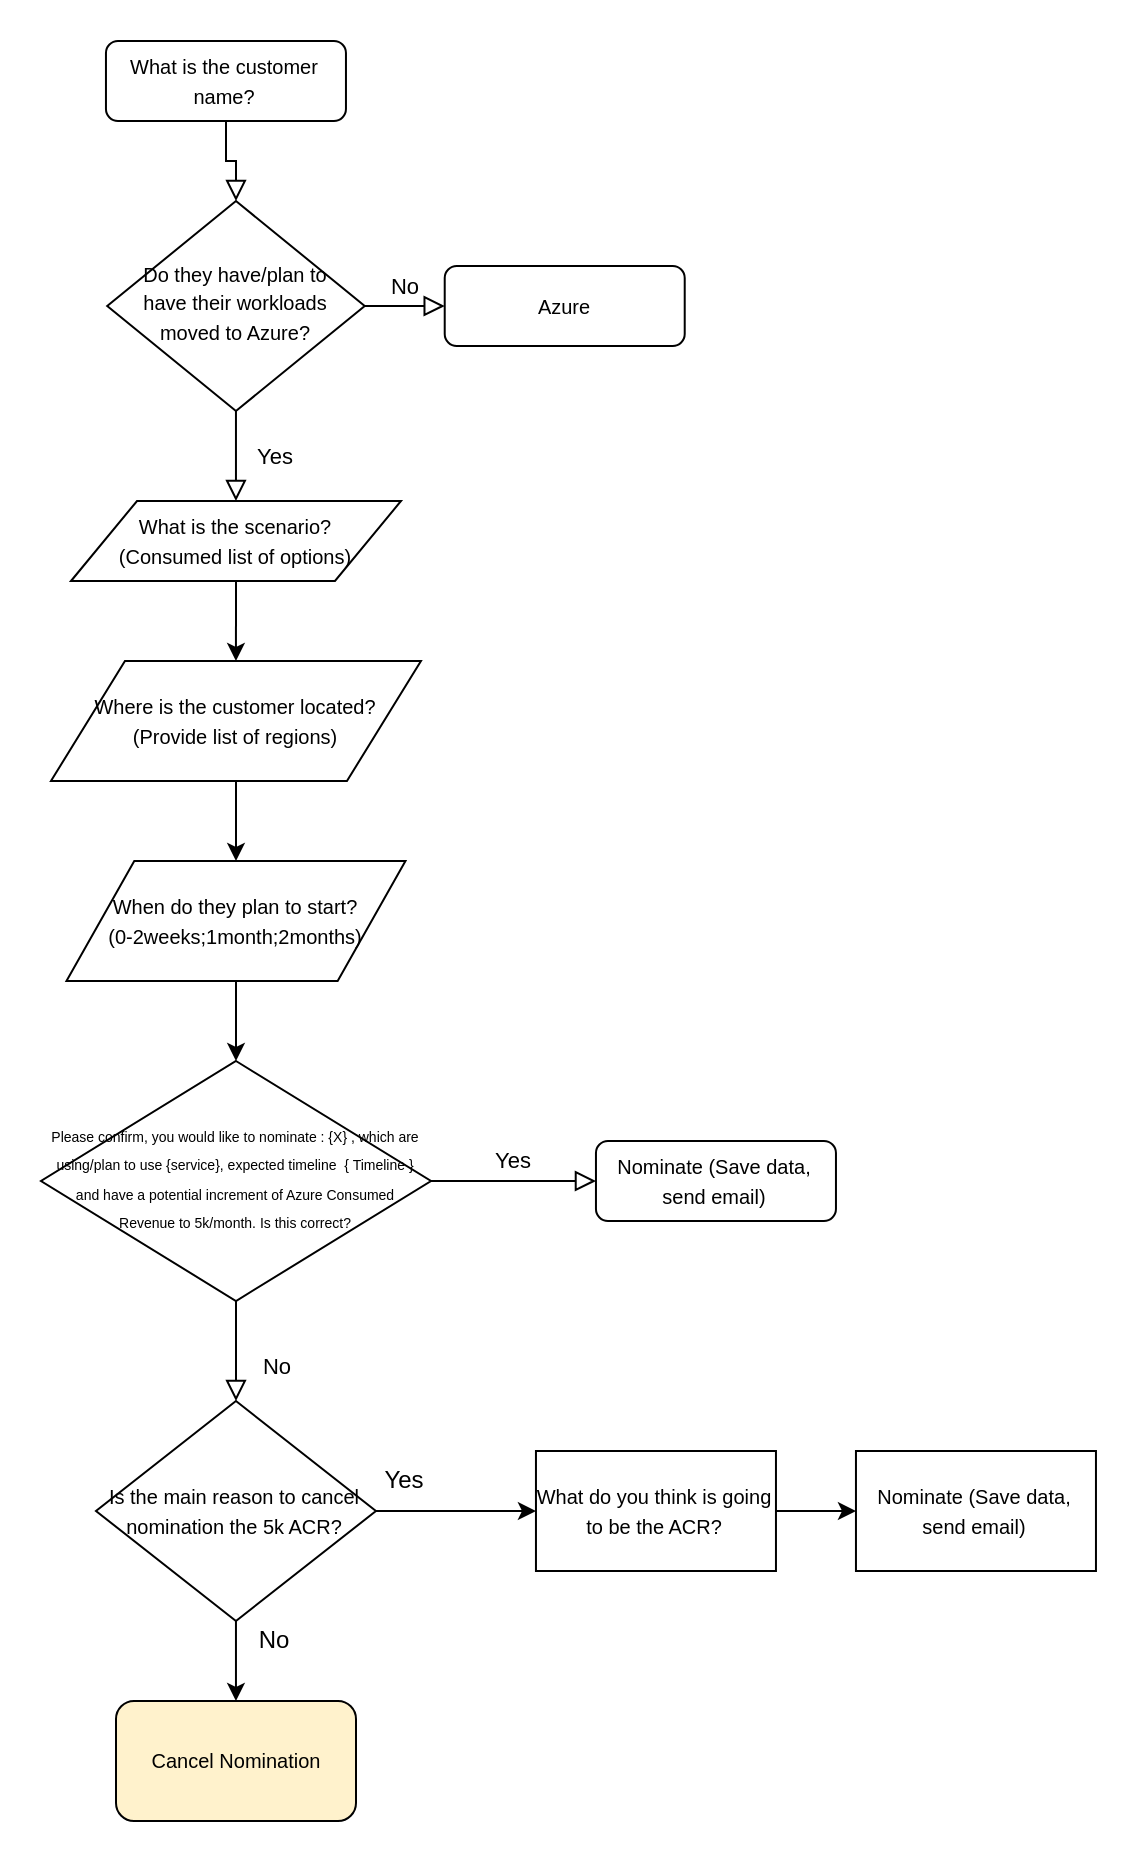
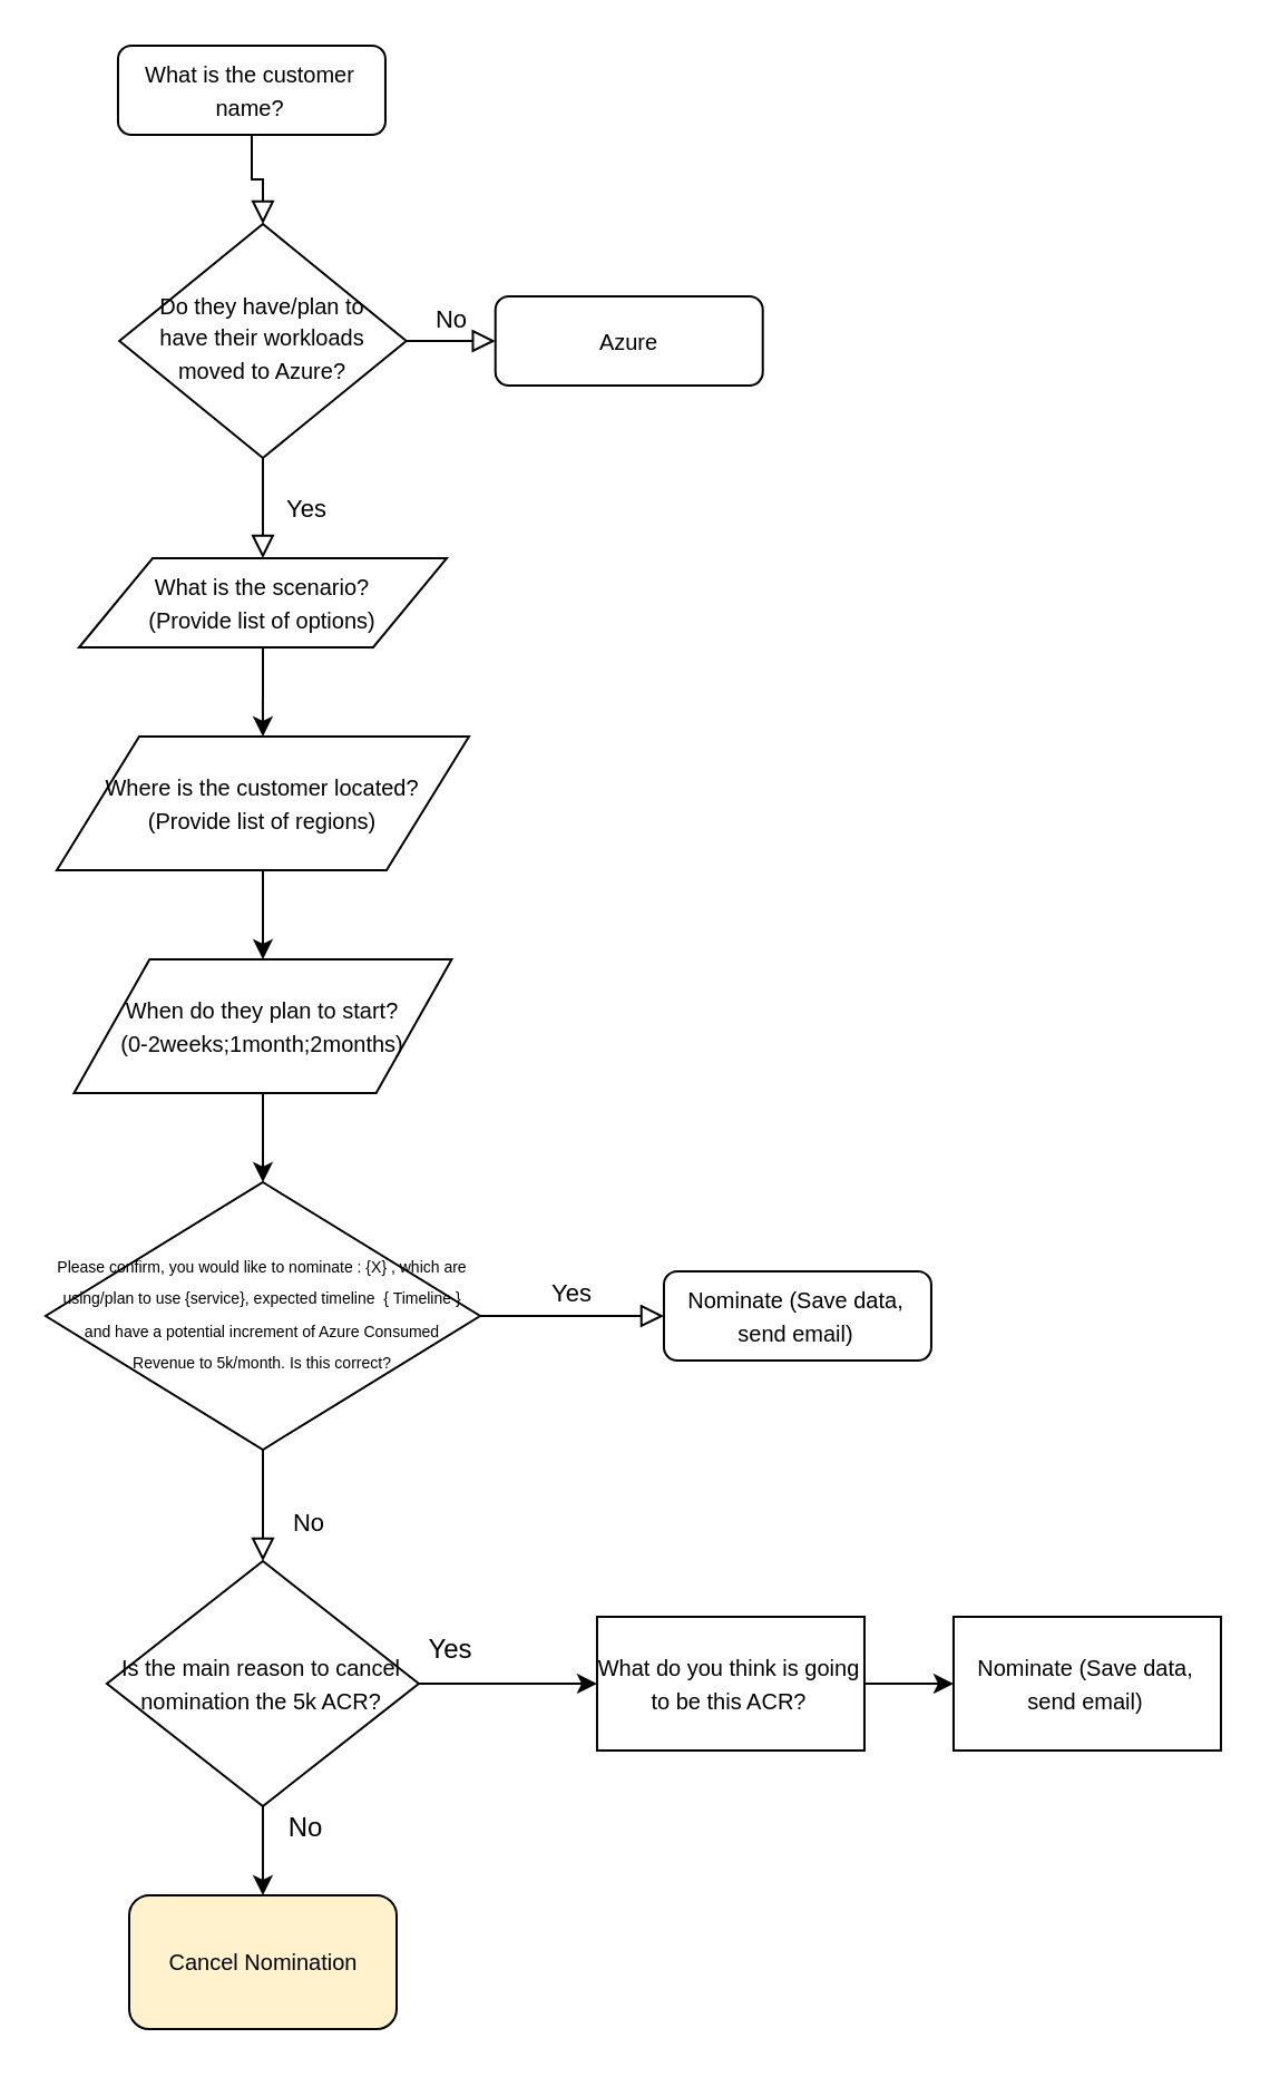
- <mxCell id="11" value="&lt;font style=&quot;font-size: 10px&quot;&gt;What is the scenario?&lt;br&gt;(Consumed list of options)&lt;/font&gt;" style="shape=parallelogram;perimeter=parallelogramPerimeter;whiteSpace=wrap;html=1;" parent="1" vertex="1"><mxGeometry x="35" y="250" width="165" height="40" as="geometry" /></mxCell>
+ <mxCell id="11" value="&lt;font style=&quot;font-size: 10px&quot;&gt;What is the scenario?&lt;br&gt;(Provide list of options)&lt;/font&gt;" style="shape=parallelogram;perimeter=parallelogramPerimeter;whiteSpace=wrap;html=1;" parent="1" vertex="1"><mxGeometry x="35" y="250" width="165" height="40" as="geometry" /></mxCell>
- <mxCell id="23" value="&lt;font style=&quot;font-size: 10px&quot;&gt;What do you think is going to be the ACR?&lt;/font&gt;" style="rounded=0;whiteSpace=wrap;html=1;" parent="1" vertex="1"><mxGeometry x="267.48" y="725" width="120" height="60" as="geometry" /></mxCell>
+ <mxCell id="23" value="&lt;font style=&quot;font-size: 10px&quot;&gt;What do you think is going to be this ACR?&lt;/font&gt;" style="rounded=0;whiteSpace=wrap;html=1;" parent="1" vertex="1"><mxGeometry x="267.48" y="725" width="120" height="60" as="geometry" /></mxCell>
